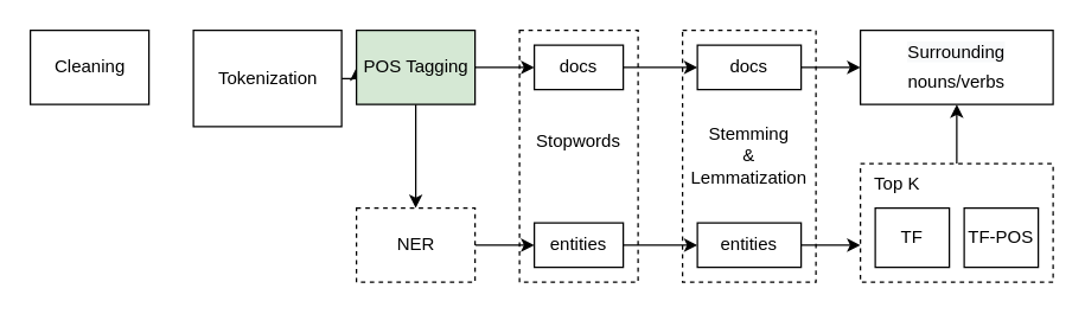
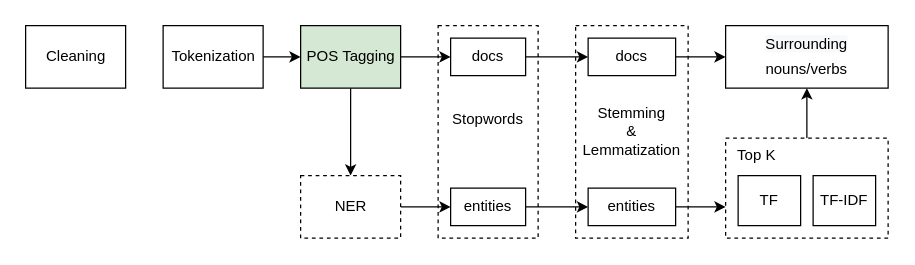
- <mxCell id="5" value="Tokenization" style="html=1;dashed=0;whitespace=wrap;" vertex="1" parent="1"><mxGeometry x="130" y="20" width="100" height="65" as="geometry" /></mxCell>
+ <mxCell id="5" value="Tokenization" style="html=1;dashed=0;whitespace=wrap;" vertex="1" parent="1"><mxGeometry x="130" y="20" width="80" height="50" as="geometry" /></mxCell>
- <mxCell id="21" value="TF-POS" style="rounded=0;whiteSpace=wrap;html=1;" vertex="1" parent="1"><mxGeometry x="650" y="140" width="50" height="40" as="geometry" /></mxCell>
+ <mxCell id="21" value="TF-IDF" style="rounded=0;whiteSpace=wrap;html=1;" vertex="1" parent="1"><mxGeometry x="650" y="140" width="50" height="40" as="geometry" /></mxCell>
